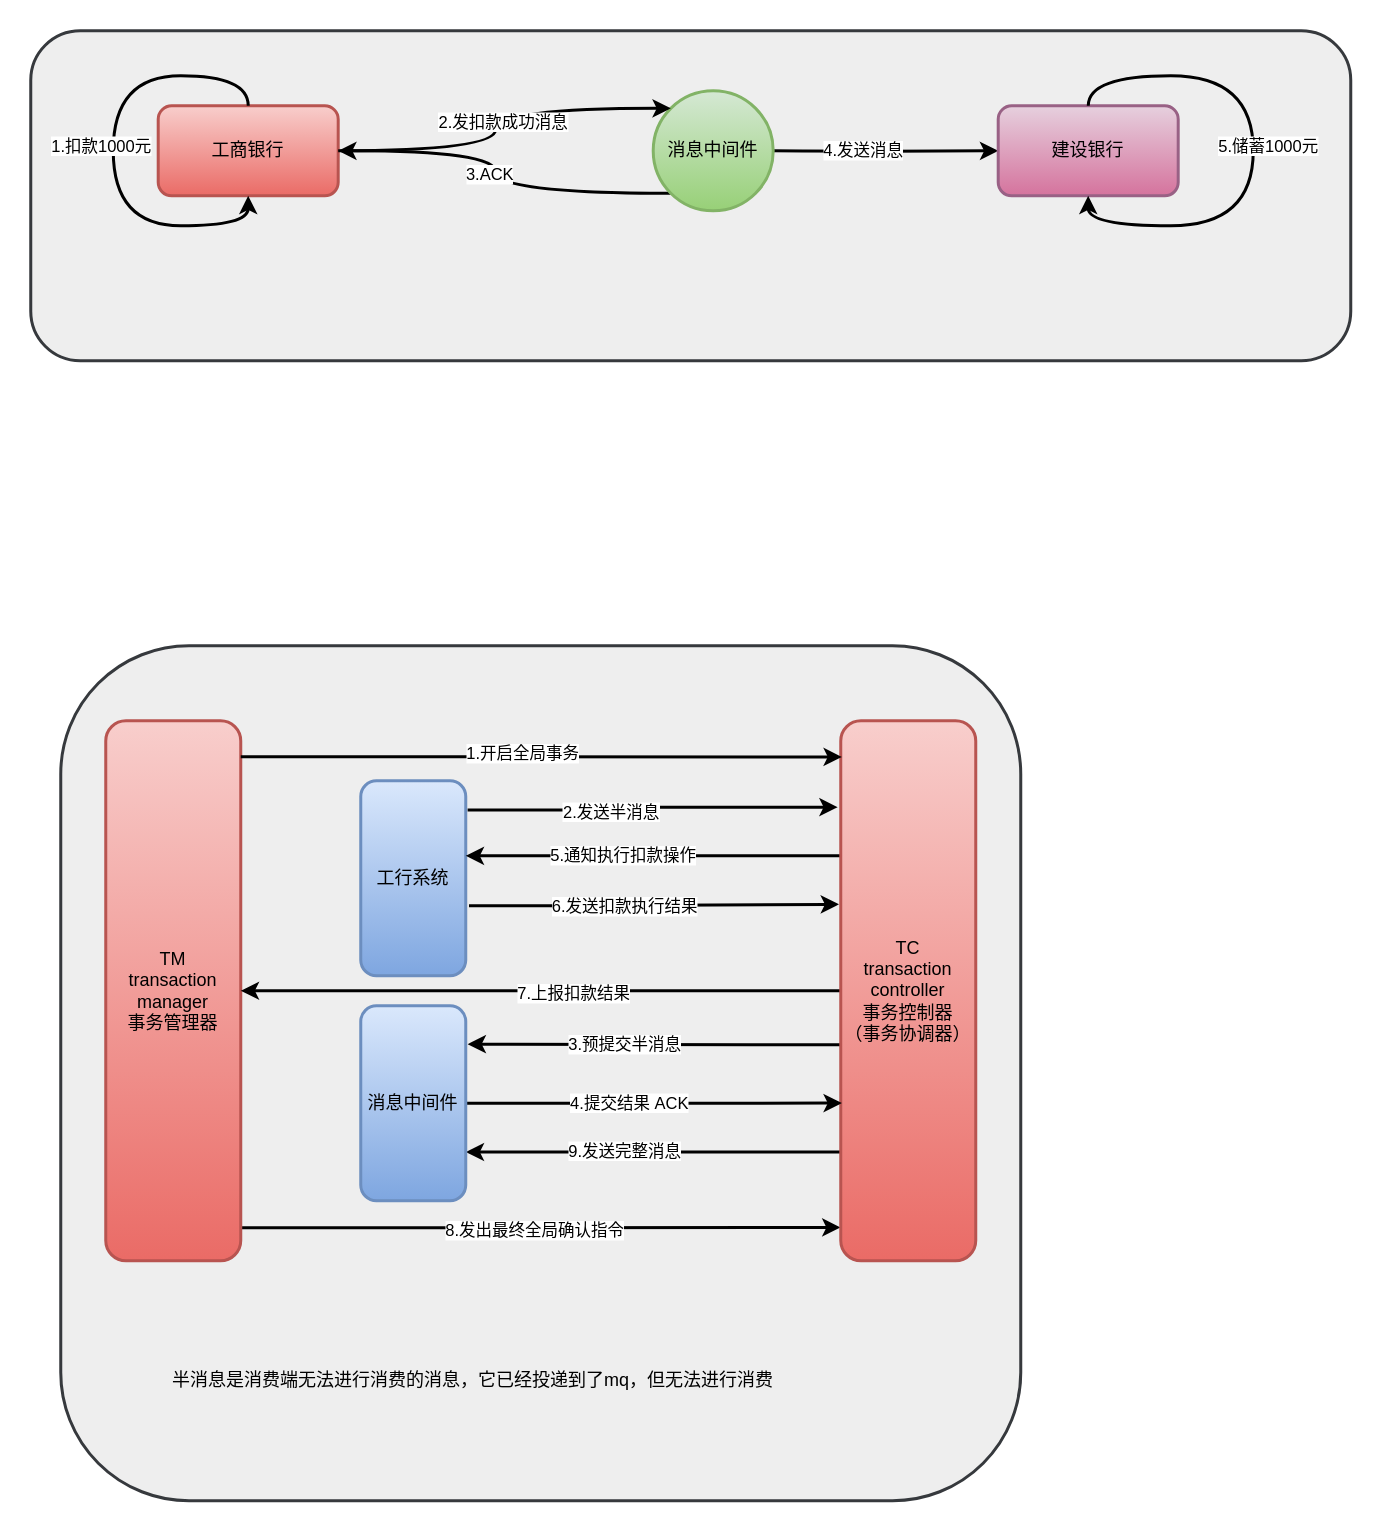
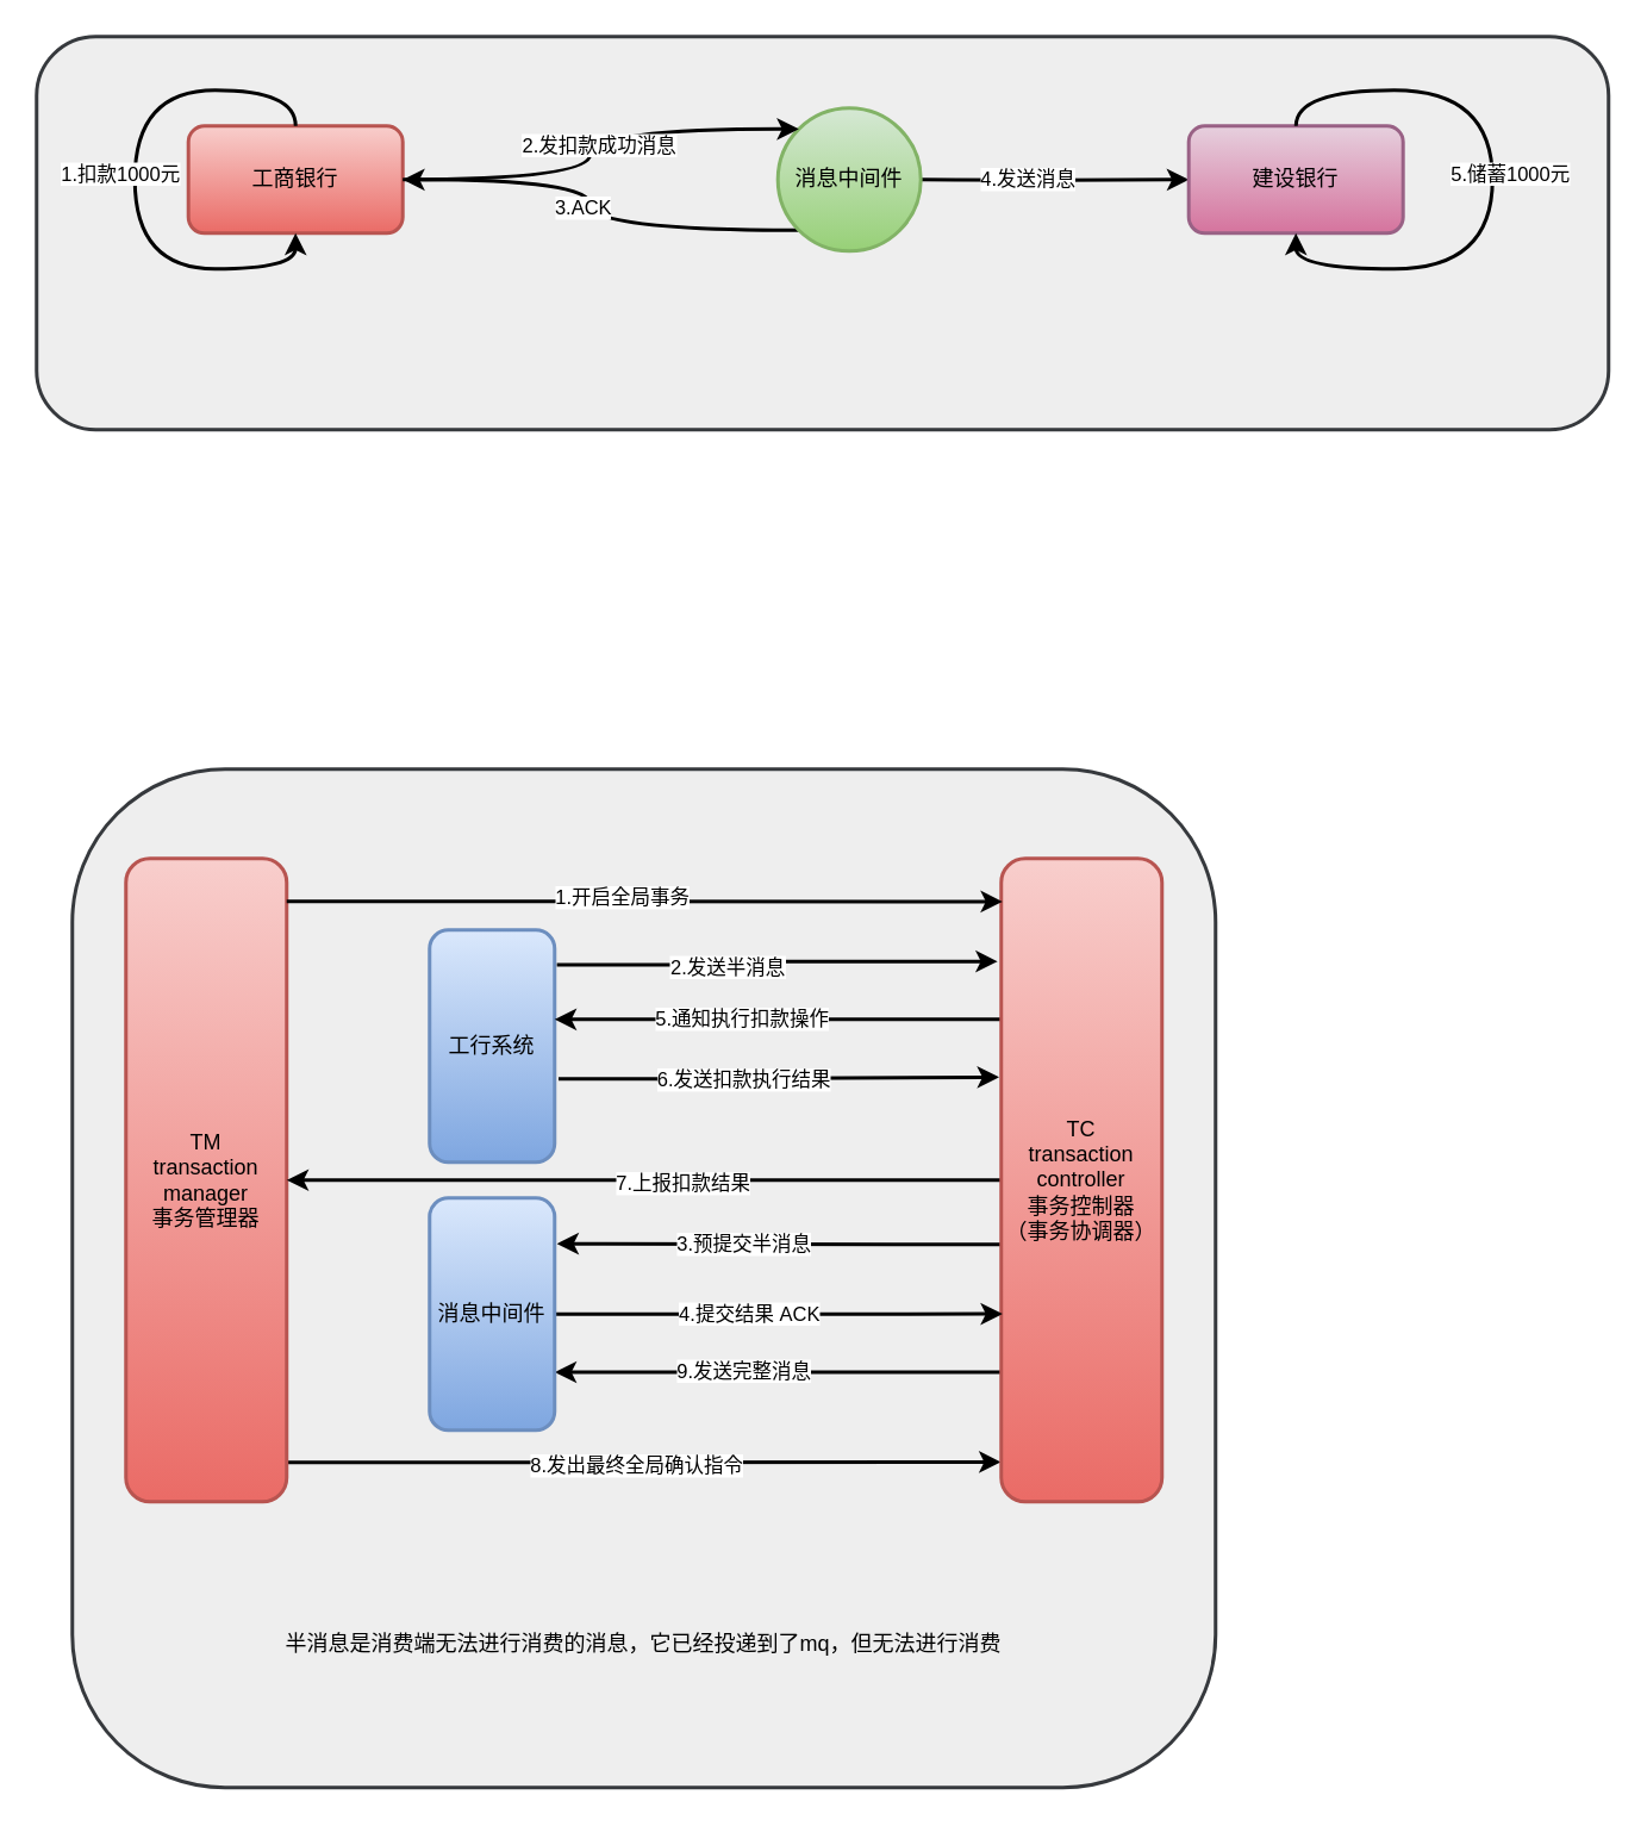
- <mxCell id="38" value="半消息是消费端无法进行消费的消息，它已经投递到了mq，但无法进行消费" style="text;html=1;strokeColor=none;fillColor=none;align=center;verticalAlign=middle;whiteSpace=wrap;rounded=0;" parent="17" vertex="1"><mxGeometry x="15" y="420" width="520" height="140" as="geometry" /></mxCell>
+ <mxCell id="38" value="半消息是消费端无法进行消费的消息，它已经投递到了mq，但无法进行消费" style="text;html=1;strokeColor=none;fillColor=none;align=center;verticalAlign=middle;whiteSpace=wrap;rounded=0;" parent="17" vertex="1"><mxGeometry x="60" y="420" width="520" height="140" as="geometry" /></mxCell>
